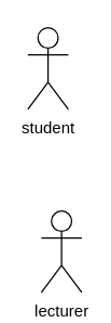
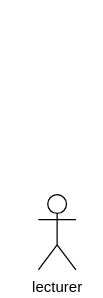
- <mxCell id="2" value="student&lt;br&gt;" style="shape=umlActor;verticalLabelPosition=bottom;verticalAlign=top;html=1;outlineConnect=0;" vertex="1" parent="1"><mxGeometry x="20" y="20" width="30" height="60" as="geometry" /></mxCell>
